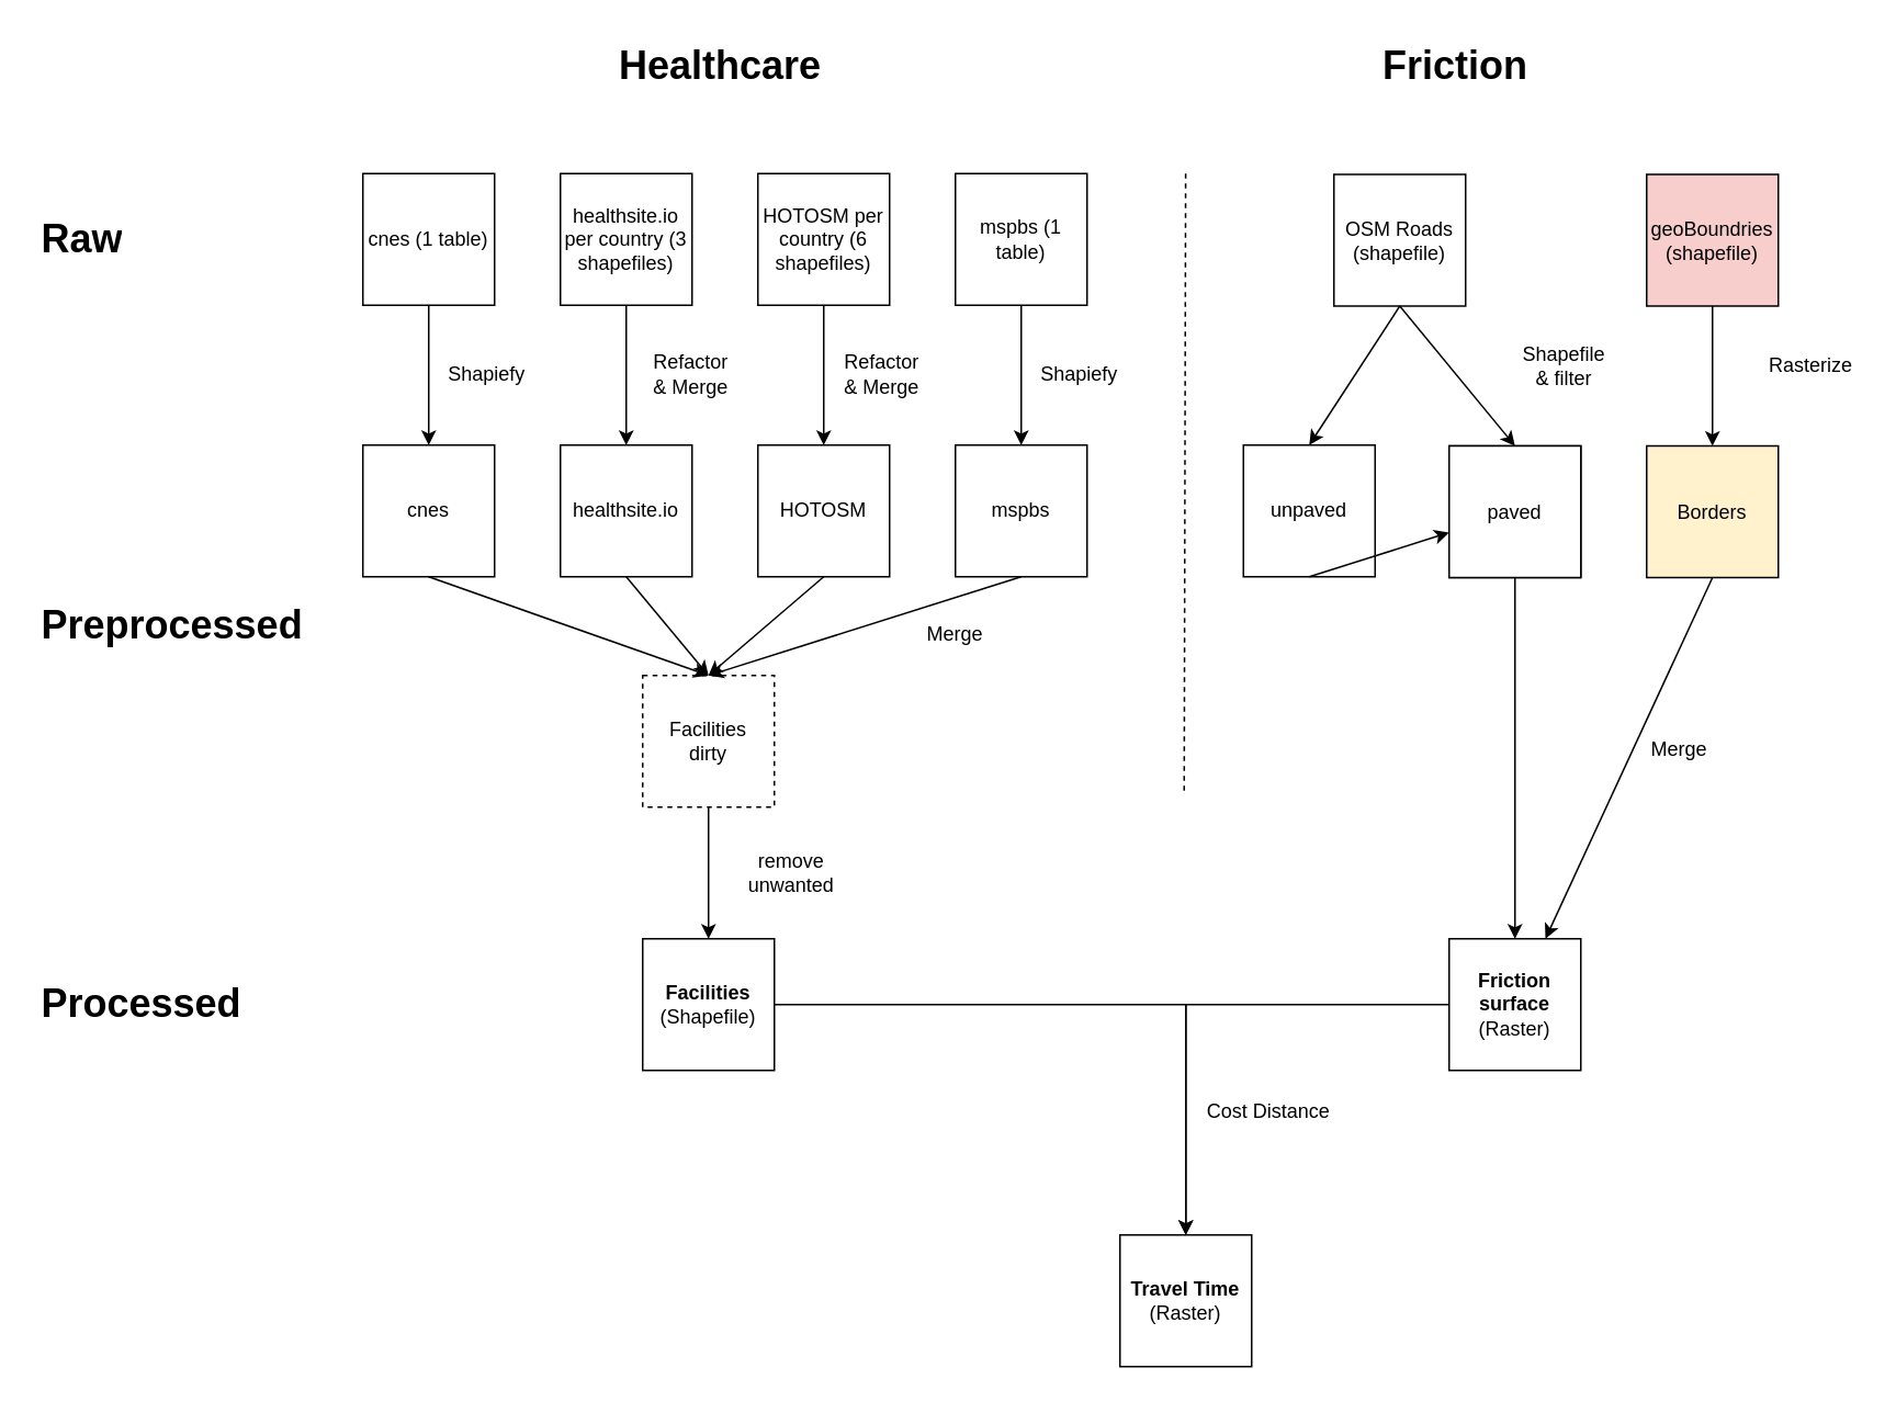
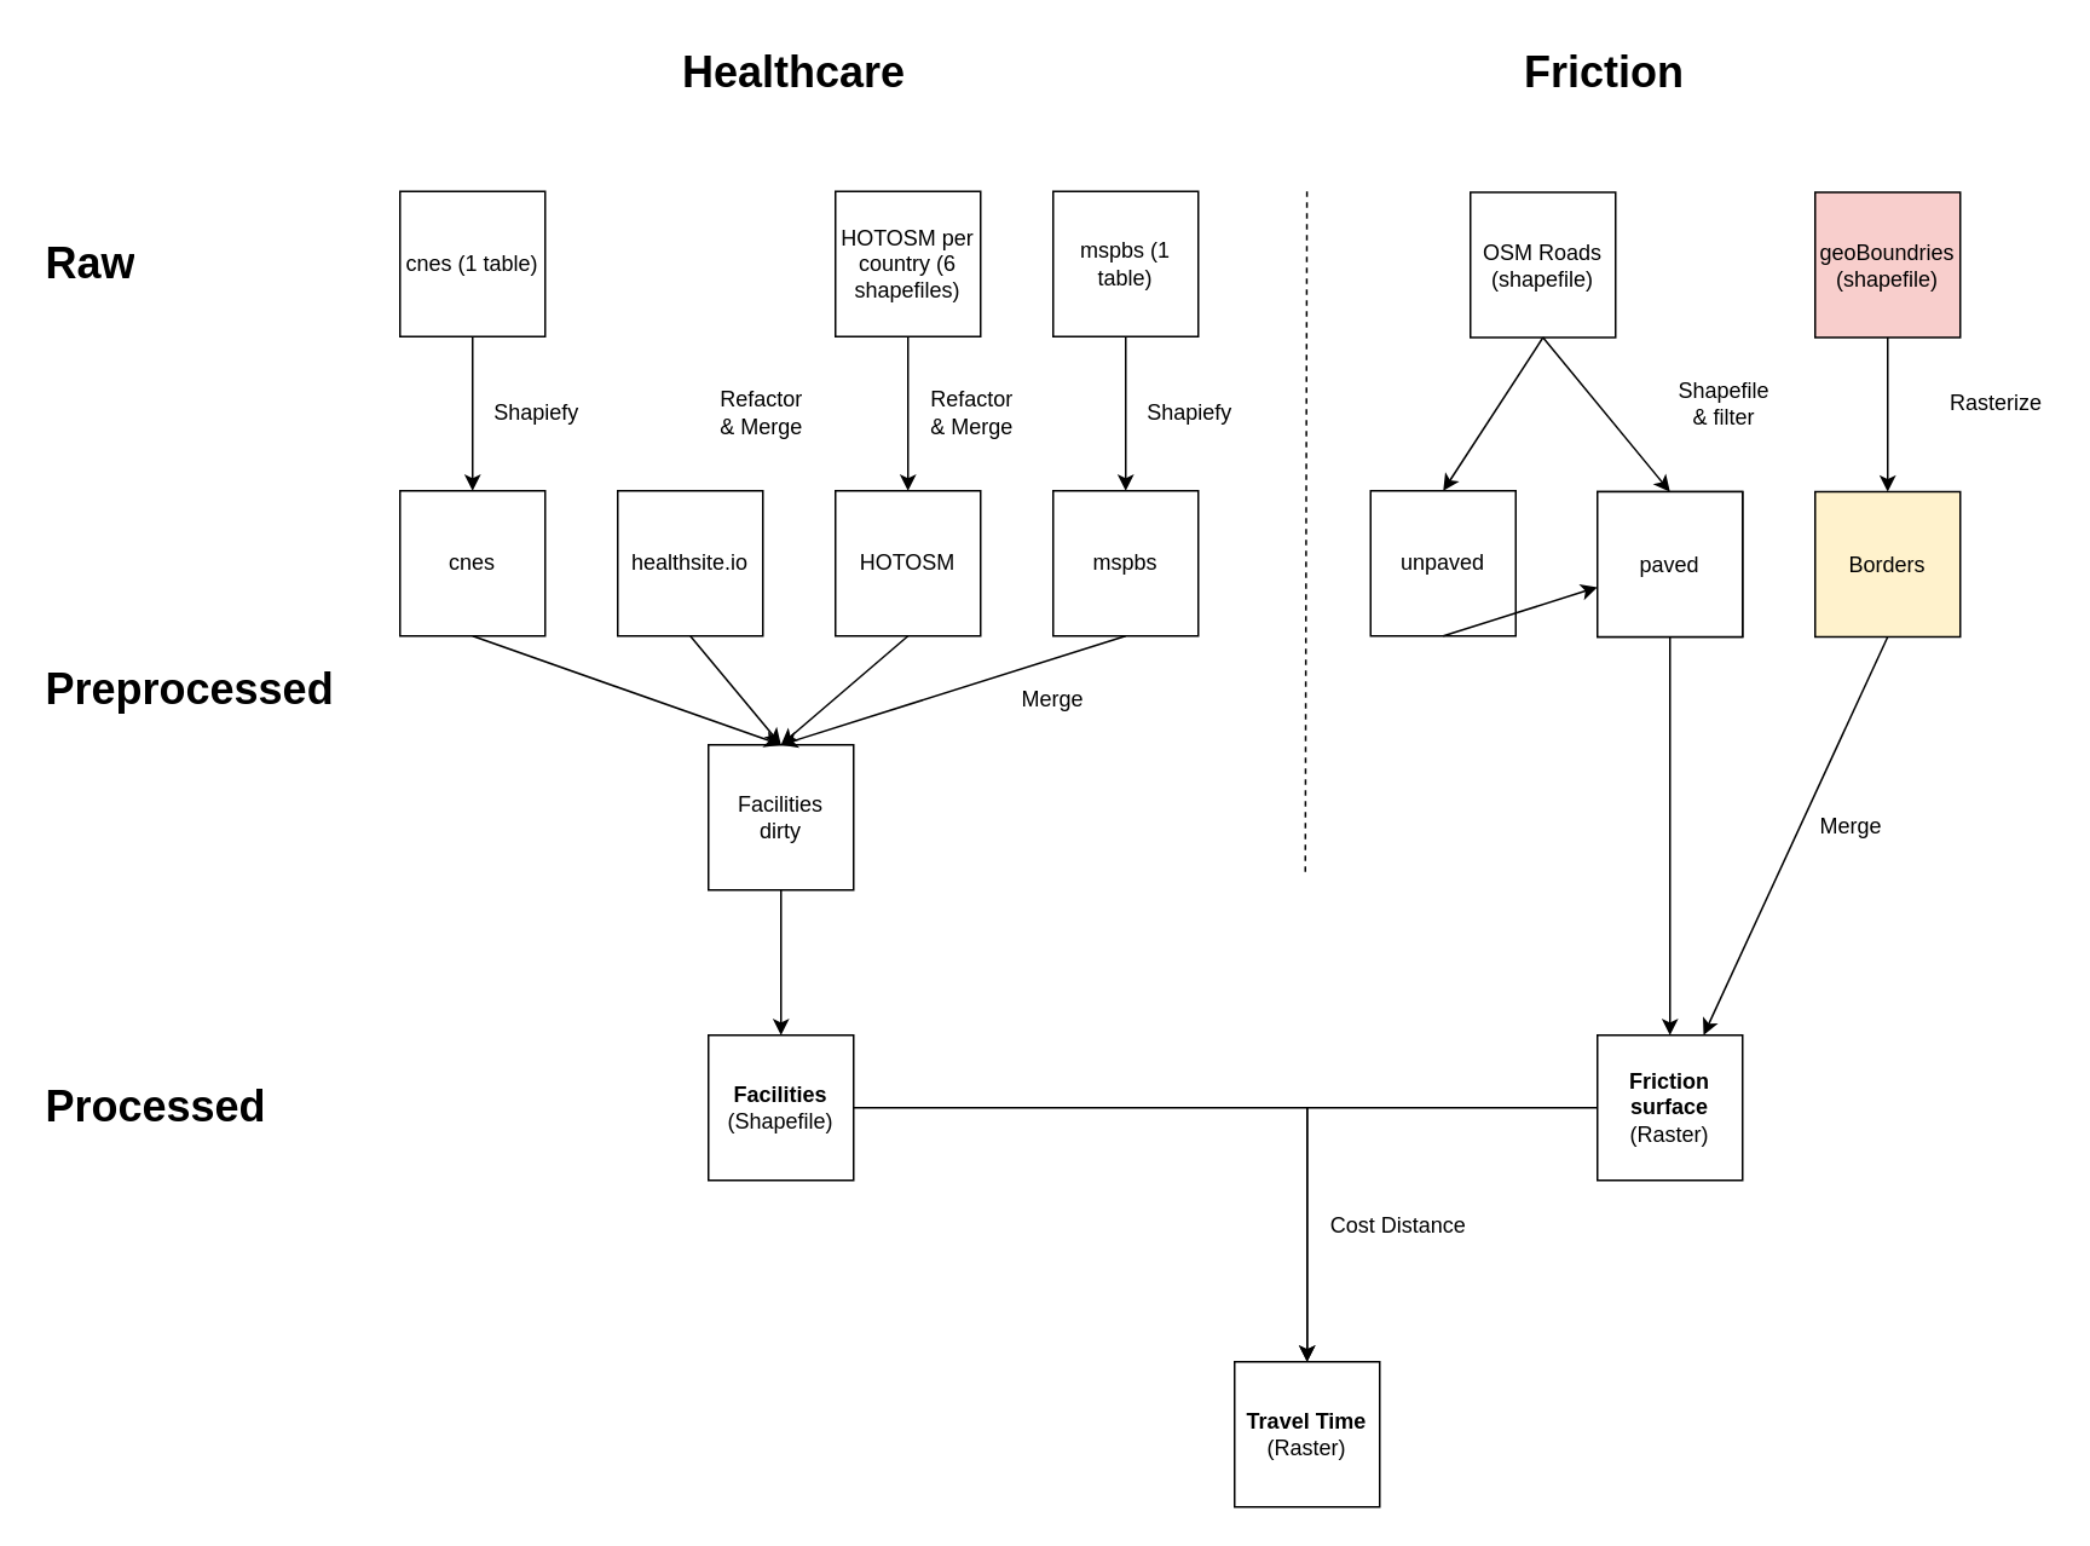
- <mxCell id="24" value="healthsite.io per country (3 shapefiles)" style="whiteSpace=wrap;html=1;aspect=fixed;" parent="1" vertex="1"><mxGeometry x="340" y="105" width="80" height="80" as="geometry" /></mxCell>
- <mxCell id="25" value="" style="endArrow=classic;html=1;rounded=0;entryX=0.5;entryY=0;entryDx=0;entryDy=0;exitX=0.5;exitY=1;exitDx=0;exitDy=0;" parent="1" source="24" target="3" edge="1"><mxGeometry width="50" height="50" relative="1" as="geometry"><mxPoint x="570" y="360" as="sourcePoint" /><mxPoint x="620" y="310" as="targetPoint" /><Array as="points"><mxPoint x="380" y="200" /></Array></mxGeometry></mxCell>
- <mxCell id="8" value="Facilities &lt;br&gt;dirty" style="whiteSpace=wrap;html=1;aspect=fixed;dashed=1;" parent="1" vertex="1"><mxGeometry x="390" y="410" width="80" height="80" as="geometry" /></mxCell>
+ <mxCell id="8" value="Facilities &lt;br&gt;dirty" style="whiteSpace=wrap;html=1;aspect=fixed;" parent="1" vertex="1"><mxGeometry x="390" y="410" width="80" height="80" as="geometry" /></mxCell>
- <mxCell id="34" value="remove &lt;br&gt;unwanted" style="text;html=1;align=center;verticalAlign=middle;resizable=0;points=[];autosize=1;strokeColor=none;fillColor=none;" parent="1" vertex="1"><mxGeometry x="440" y="510" width="80" height="40" as="geometry" /></mxCell>
